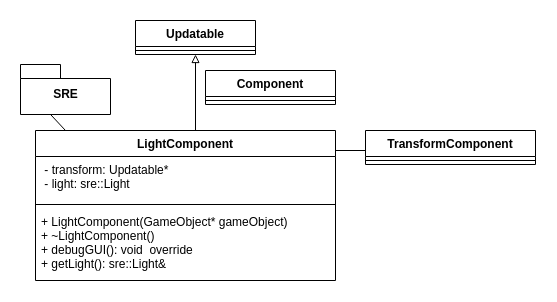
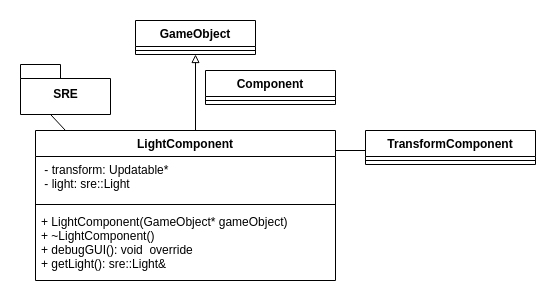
- <mxCell id="10" value="Updatable" style="swimlane;fontStyle=1;align=center;verticalAlign=top;childLayout=stackLayout;horizontal=1;startSize=26;horizontalStack=0;resizeParent=1;resizeParentMax=0;resizeLast=0;collapsible=1;marginBottom=0;" parent="1" vertex="1"><mxGeometry x="135" y="20" width="120" height="34" as="geometry" /></mxCell>
+ <mxCell id="10" value="GameObject" style="swimlane;fontStyle=1;align=center;verticalAlign=top;childLayout=stackLayout;horizontal=1;startSize=26;horizontalStack=0;resizeParent=1;resizeParentMax=0;resizeLast=0;collapsible=1;marginBottom=0;" parent="1" vertex="1"><mxGeometry x="135" y="20" width="120" height="34" as="geometry" /></mxCell>
